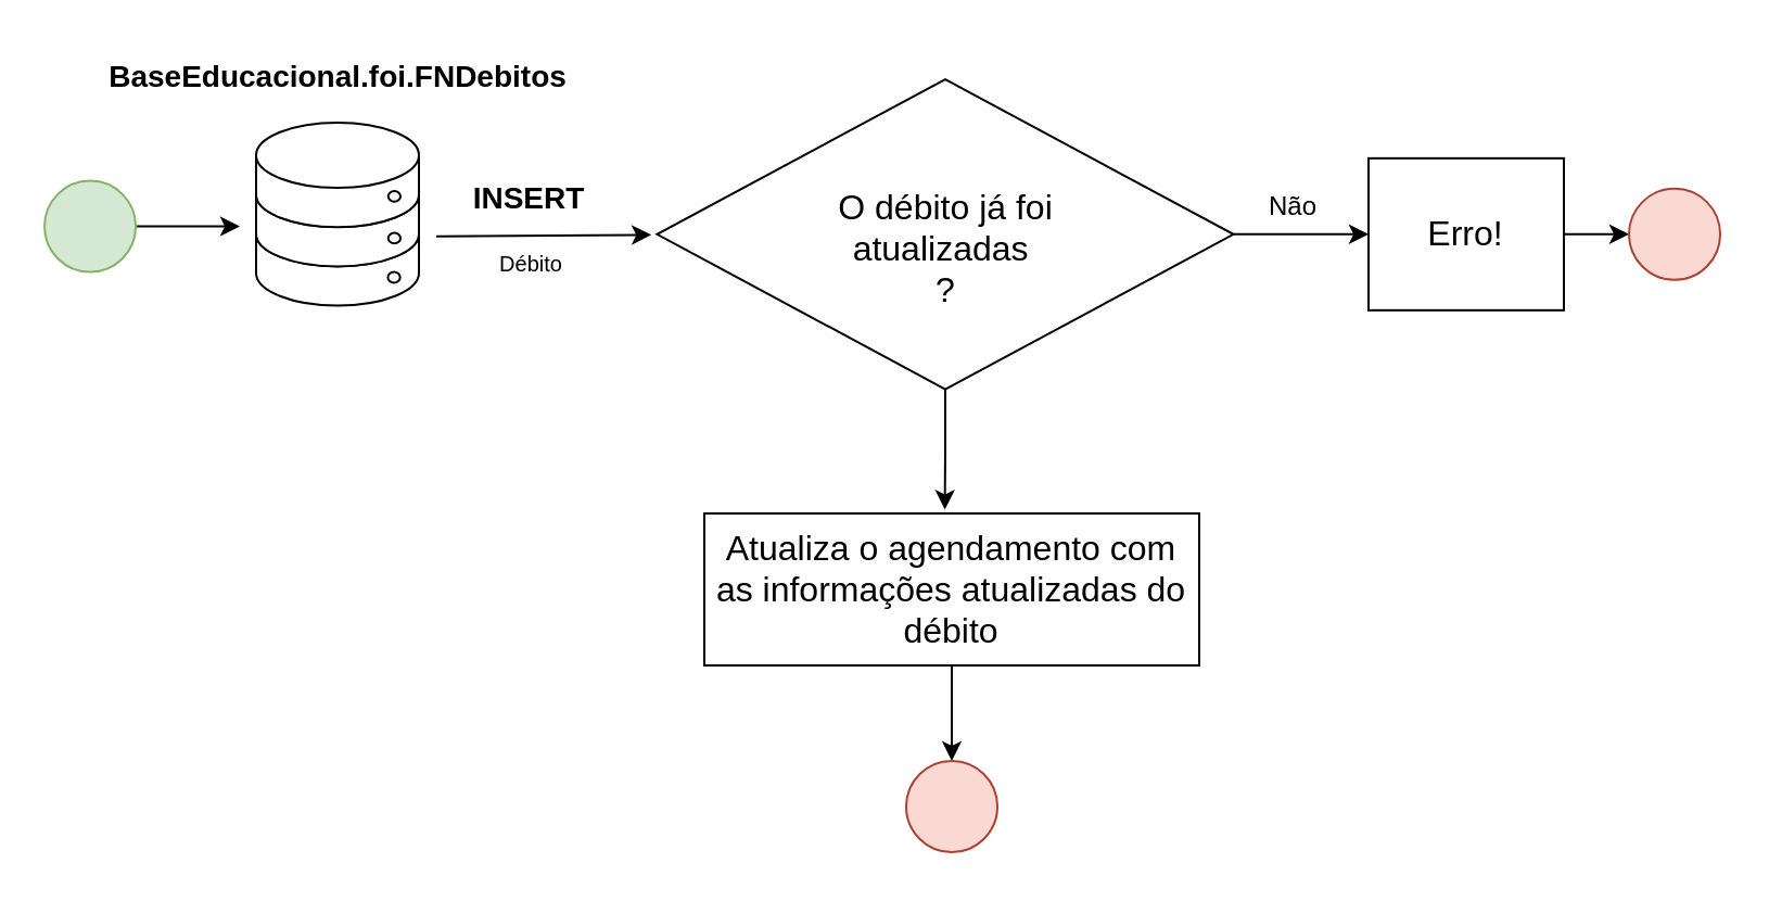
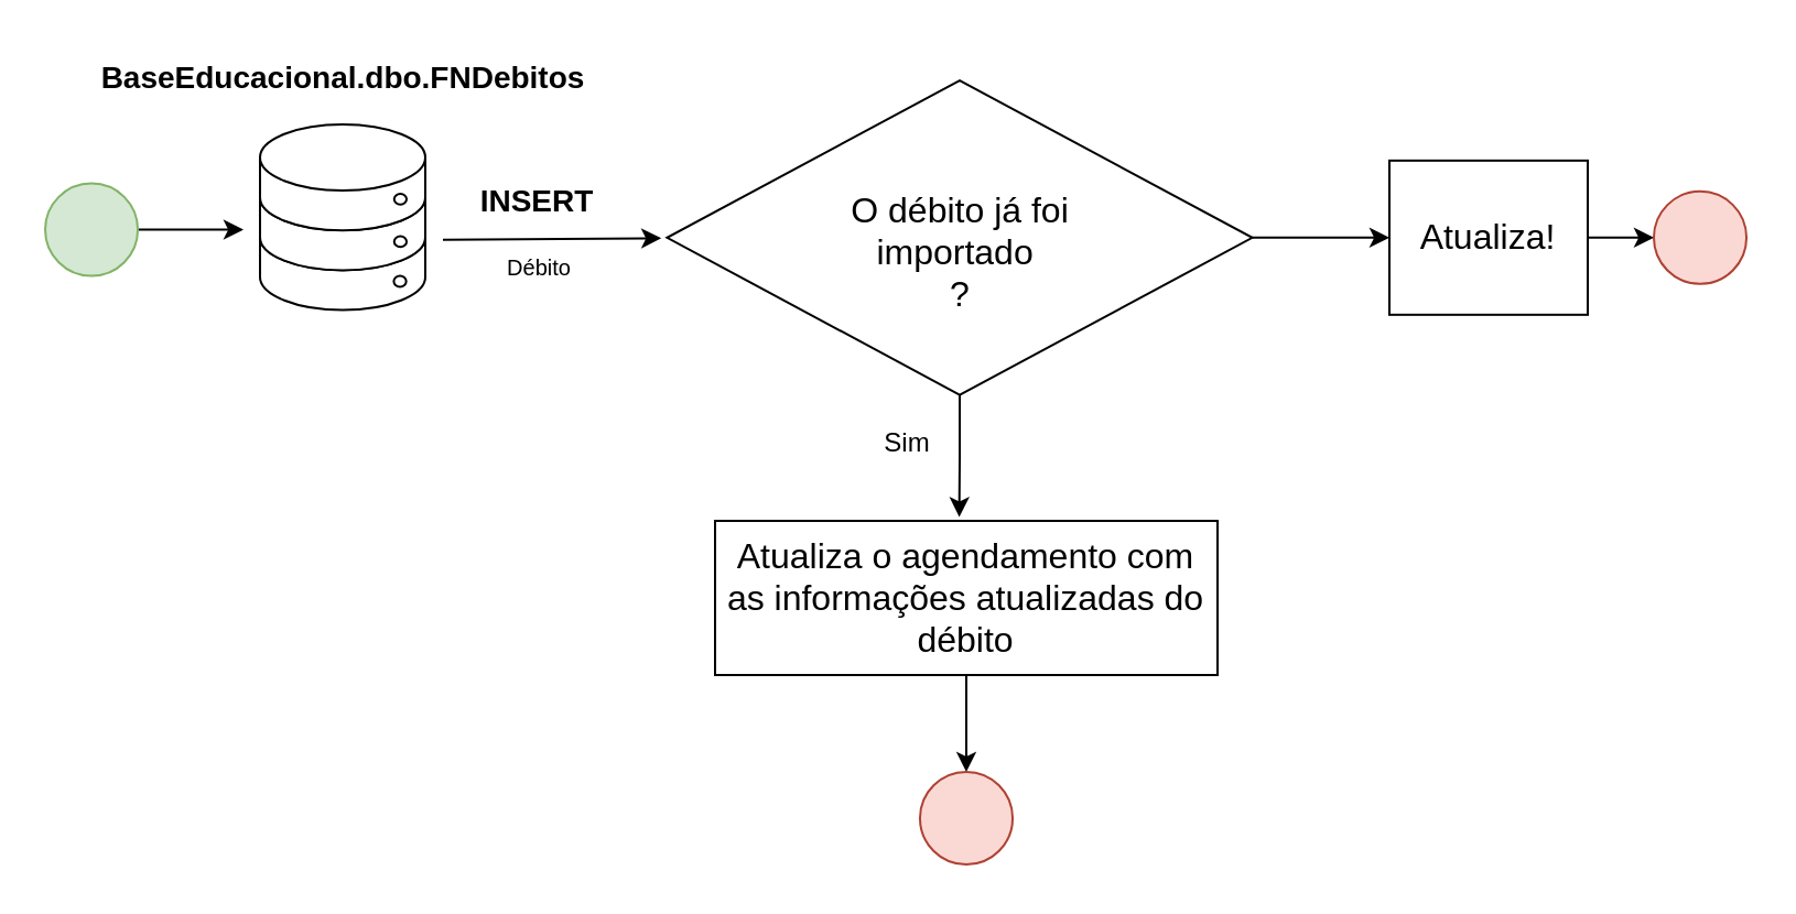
- <mxCell id="2" value="&lt;b&gt;&lt;font style=&quot;font-size: 14px;&quot;&gt;BaseEducacional.foi.FNDebitos&lt;/font&gt;&lt;/b&gt;" style="text;html=1;align=center;verticalAlign=middle;resizable=0;points=[];autosize=1;strokeColor=none;fillColor=none;strokeWidth=13;" vertex="1" parent="1"><mxGeometry x="35" y="20" width="240" height="30" as="geometry" /></mxCell>
+ <mxCell id="2" value="&lt;b&gt;&lt;font style=&quot;font-size: 14px;&quot;&gt;BaseEducacional.dbo.FNDebitos&lt;/font&gt;&lt;/b&gt;" style="text;html=1;align=center;verticalAlign=middle;resizable=0;points=[];autosize=1;strokeColor=none;fillColor=none;strokeWidth=13;" vertex="1" parent="1"><mxGeometry x="35" y="20" width="240" height="30" as="geometry" /></mxCell>
- <mxCell id="18" value="Não" style="text;html=1;align=center;verticalAlign=middle;resizable=0;points=[];autosize=1;strokeColor=none;fillColor=none;" vertex="1" parent="15"><mxGeometry x="267.788" y="51.217" width="50" height="30" as="geometry" /></mxCell>
- <mxCell id="24" value="Erro!" style="whiteSpace=wrap;html=1;strokeColor=default;align=center;verticalAlign=middle;fontFamily=Helvetica;fontSize=16;fontColor=default;startSize=30;fillColor=default;" vertex="1" parent="1"><mxGeometry x="630" y="72.42" width="90" height="70" as="geometry" /></mxCell>
+ <mxCell id="24" value="Atualiza!" style="whiteSpace=wrap;html=1;strokeColor=default;align=center;verticalAlign=middle;fontFamily=Helvetica;fontSize=16;fontColor=default;startSize=30;fillColor=default;" vertex="1" parent="1"><mxGeometry x="630" y="72.42" width="90" height="70" as="geometry" /></mxCell>
- <mxCell id="17" value="O débito já foi&lt;br&gt;atualizadas&amp;nbsp;&lt;br&gt;?" style="text;html=1;align=center;verticalAlign=middle;resizable=0;points=[];autosize=1;strokeColor=none;fillColor=none;fontSize=16;fontFamily=Helvetica;fontColor=default;" vertex="1" parent="15"><mxGeometry x="72.792" y="50.569" width="120" height="70" as="geometry" /></mxCell>
+ <mxCell id="17" value="O débito já foi&lt;br&gt;importado&amp;nbsp;&lt;br&gt;?" style="text;html=1;align=center;verticalAlign=middle;resizable=0;points=[];autosize=1;strokeColor=none;fillColor=none;fontSize=16;fontFamily=Helvetica;fontColor=default;" vertex="1" parent="15"><mxGeometry x="72.792" y="50.569" width="120" height="70" as="geometry" /></mxCell>
+ <mxCell id="22" value="Sim" style="text;html=1;align=center;verticalAlign=middle;resizable=0;points=[];autosize=1;strokeColor=none;fillColor=none;" vertex="1" parent="1"><mxGeometry x="390.8" y="186" width="40" height="30" as="geometry" /></mxCell>
